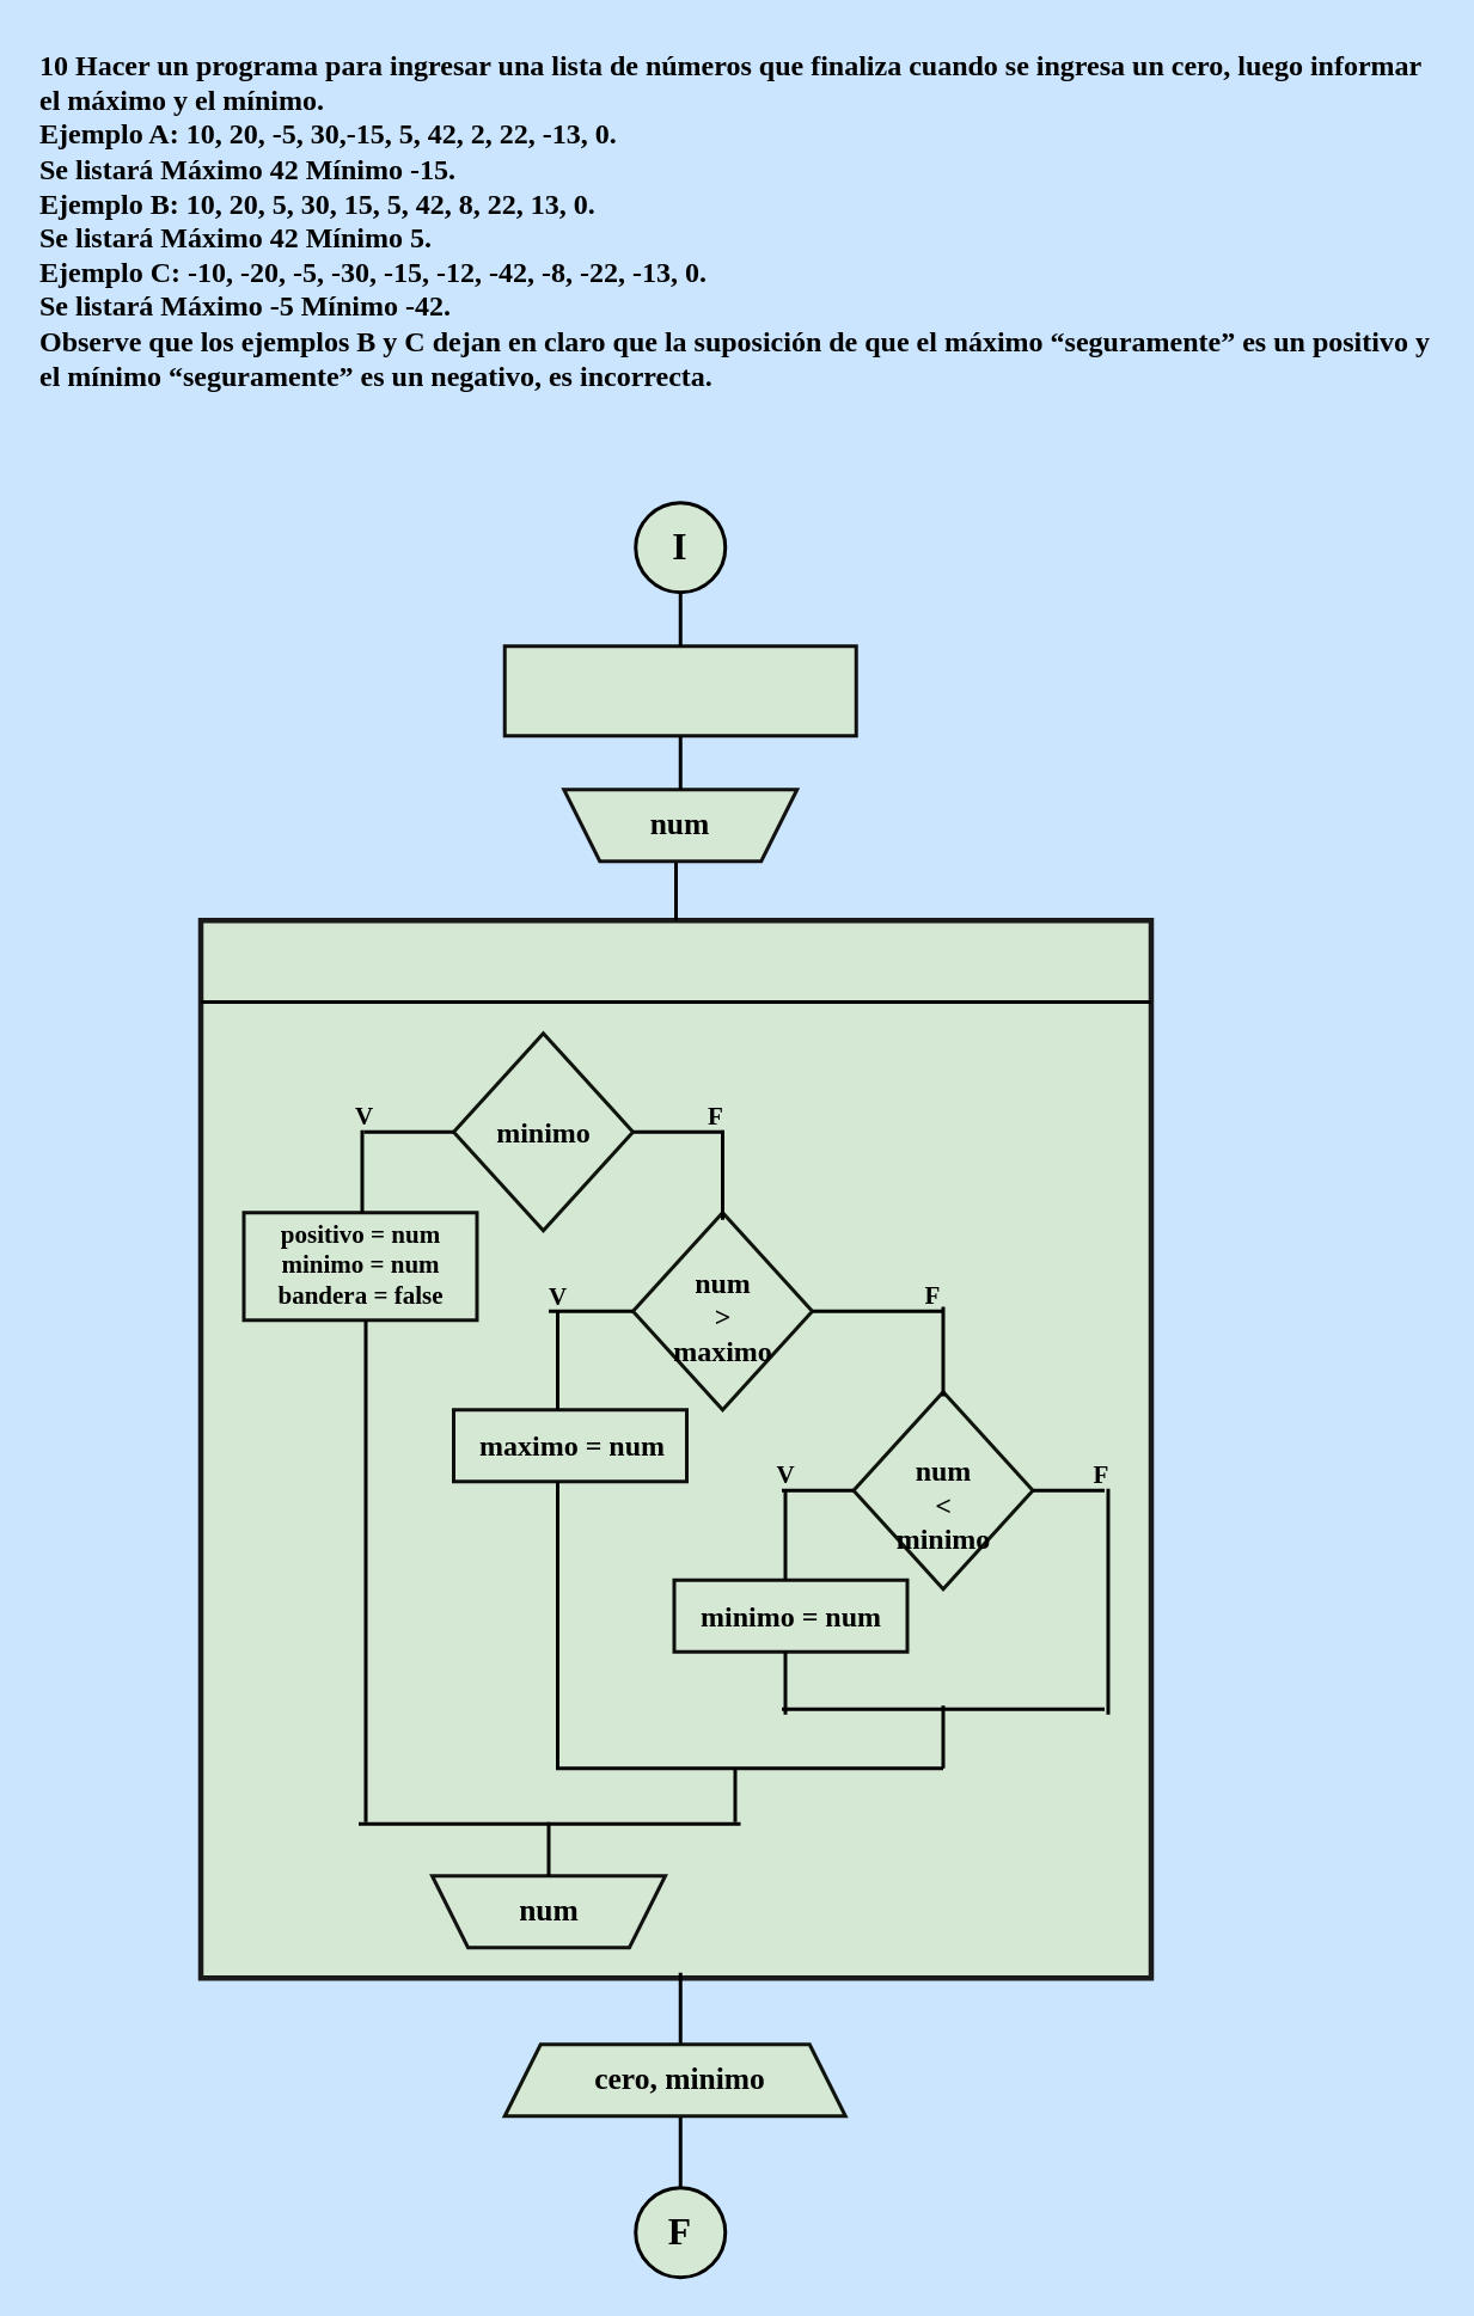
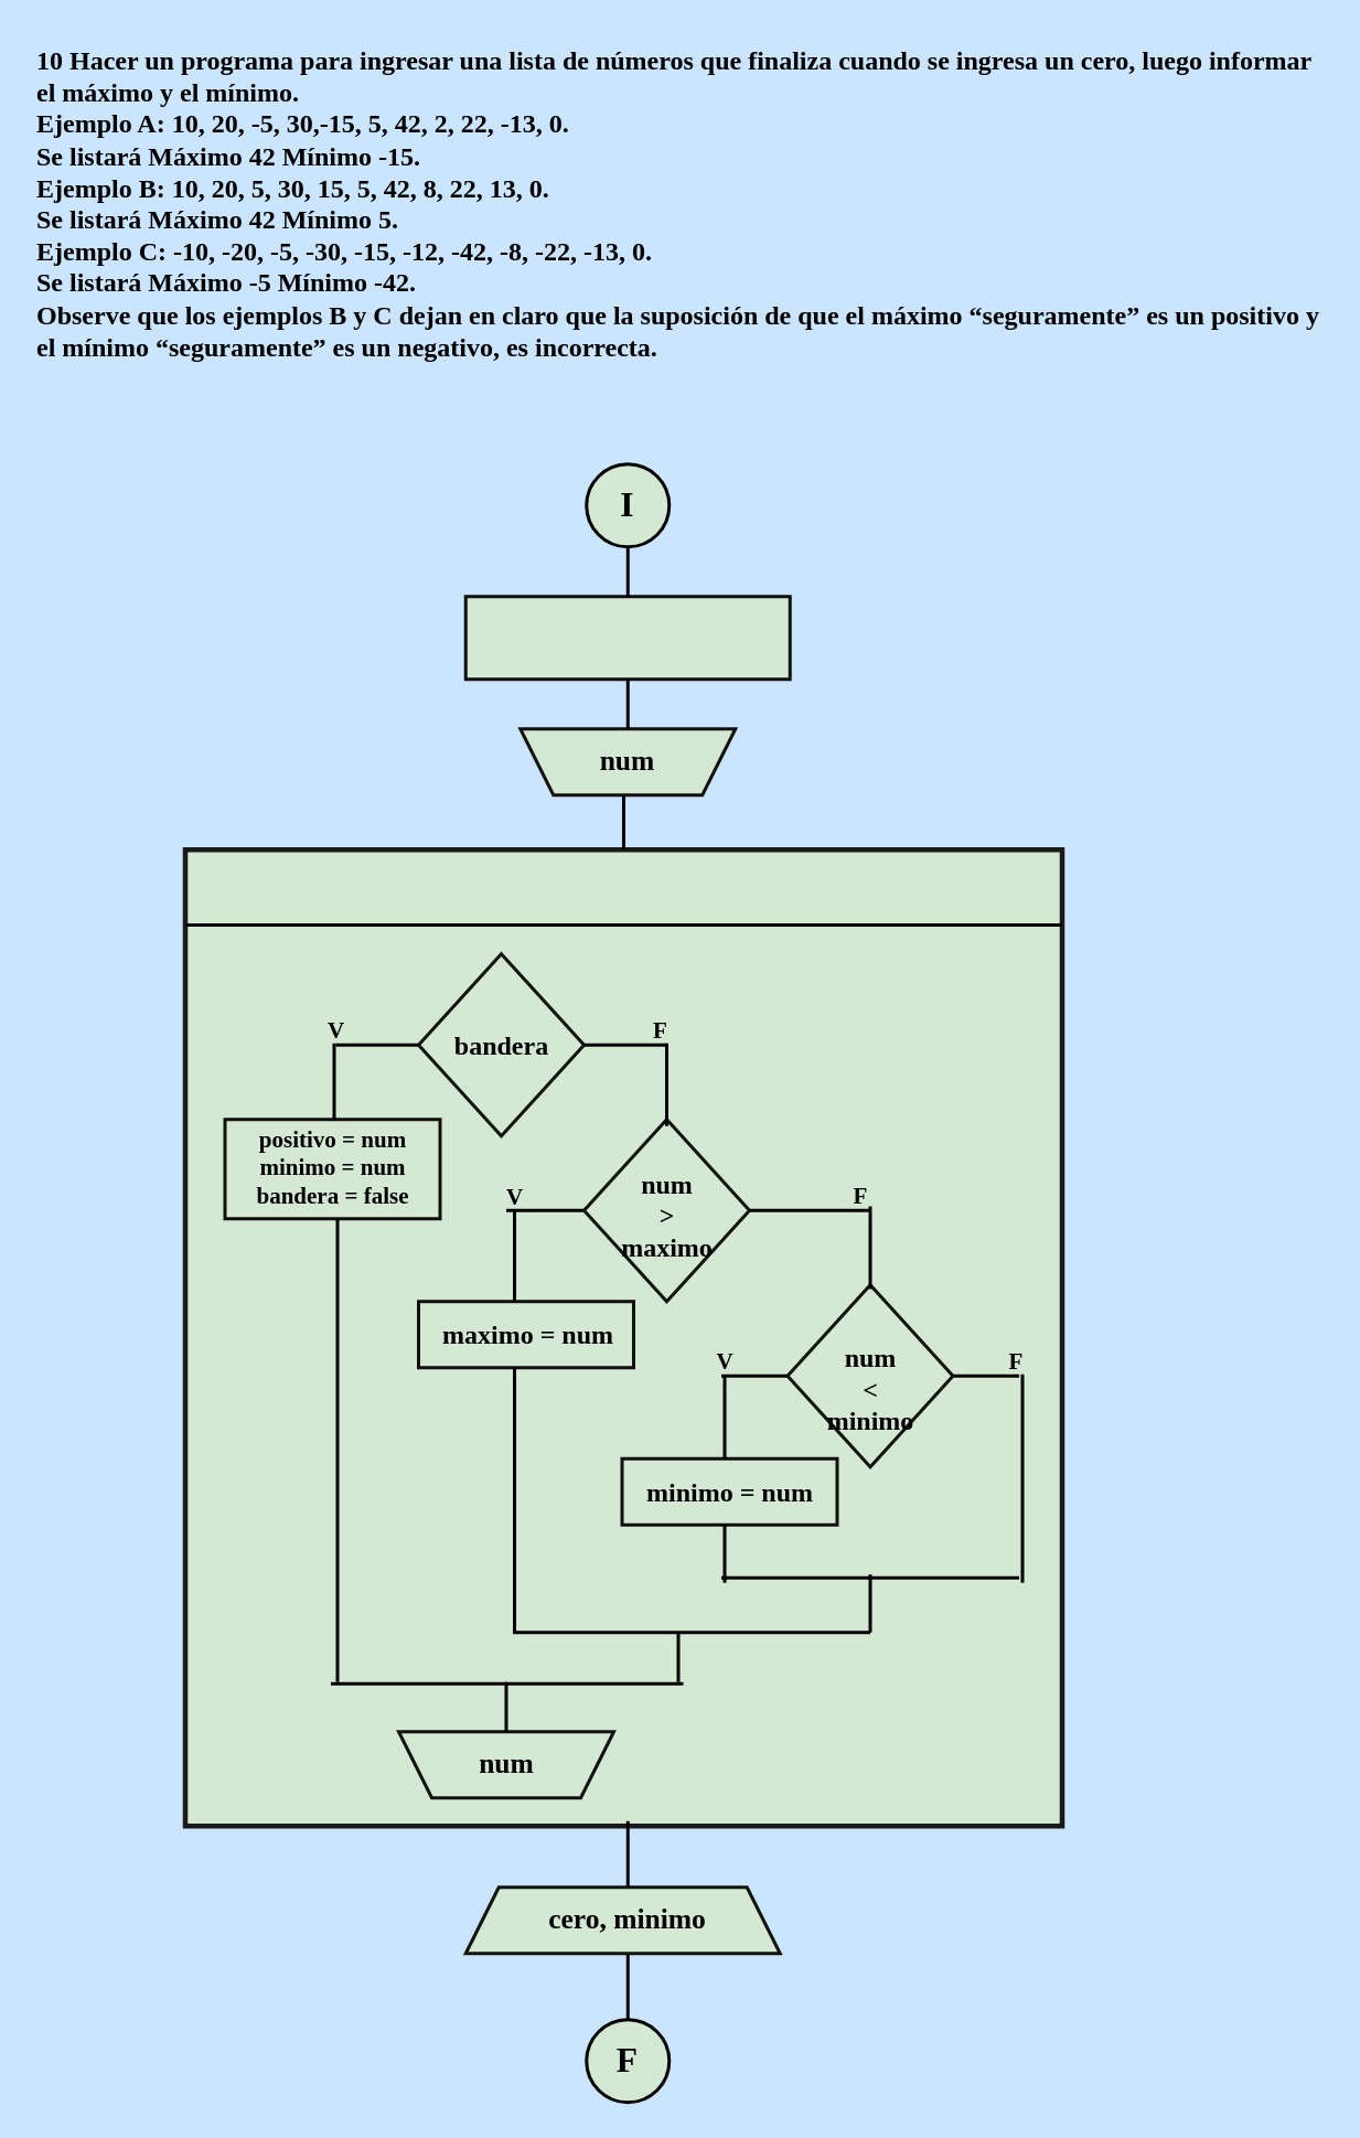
- <mxCell id="14" value="&lt;b&gt;&lt;font color=&quot;#000000&quot; style=&quot;font-size: 16px;&quot; face=&quot;Comic Sans MS&quot;&gt;minimo&lt;/font&gt;&lt;/b&gt;" style="text;strokeColor=none;align=center;fillColor=none;html=1;verticalAlign=middle;whiteSpace=wrap;rounded=0;fontFamily=Architects Daughter;fontSource=https://fonts.googleapis.com/css?family=Architects+Daughter;container=0;" vertex="1" parent="12"><mxGeometry x="5" y="35" width="90" height="40" as="geometry" /></mxCell>
+ <mxCell id="14" value="&lt;b&gt;&lt;font color=&quot;#000000&quot; style=&quot;font-size: 16px;&quot; face=&quot;Comic Sans MS&quot;&gt;bandera&lt;/font&gt;&lt;/b&gt;" style="text;strokeColor=none;align=center;fillColor=none;html=1;verticalAlign=middle;whiteSpace=wrap;rounded=0;fontFamily=Architects Daughter;fontSource=https://fonts.googleapis.com/css?family=Architects+Daughter;container=0;" vertex="1" parent="12"><mxGeometry x="5" y="35" width="90" height="40" as="geometry" /></mxCell>
